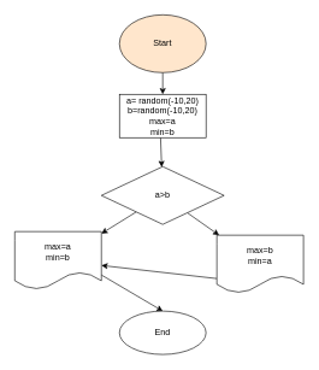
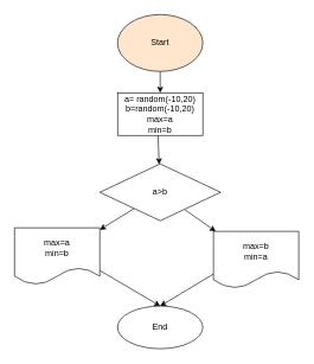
- <mxCell id="11" style="edgeStyle=none;html=1;exitX=0;exitY=0.75;exitDx=0;exitDy=0;" edge="1" parent="1" source="12" target="10"><mxGeometry relative="1" as="geometry"><mxPoint x="351" y="410" as="sourcePoint" /></mxGeometry></mxCell>
+ <mxCell id="11" style="edgeStyle=none;html=1;entryX=0.5;entryY=0;entryDx=0;entryDy=0;exitX=0;exitY=0.75;exitDx=0;exitDy=0;" edge="1" parent="1" source="12" target="13"><mxGeometry relative="1" as="geometry"><mxPoint x="351" y="410" as="sourcePoint" /></mxGeometry></mxCell>
